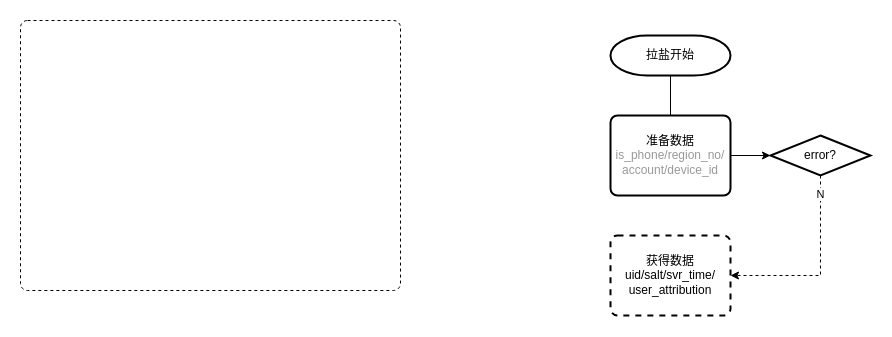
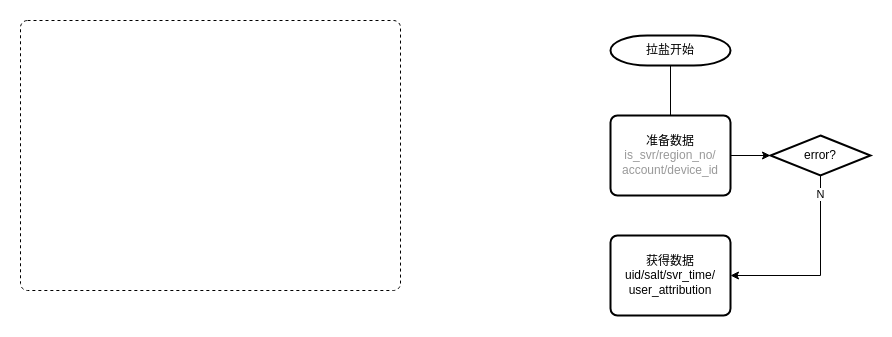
- <mxCell id="6" value="拉盐开始" style="strokeWidth=2;html=1;shape=mxgraph.flowchart.terminator;whiteSpace=wrap;fillColor=none;" vertex="1" parent="1"><mxGeometry x="610" y="35" width="120" height="40" as="geometry" /></mxCell>
+ <mxCell id="6" value="拉盐开始" style="strokeWidth=2;html=1;shape=mxgraph.flowchart.terminator;whiteSpace=wrap;fillColor=none;" vertex="1" parent="1"><mxGeometry x="610" y="35" width="120" height="30" as="geometry" /></mxCell>
- <mxCell id="4" value="&lt;div&gt;准备数据&lt;/div&gt;&lt;div&gt;&lt;font color=&quot;#999999&quot;&gt;is_phone/region_no/&lt;/font&gt;&lt;/div&gt;&lt;div&gt;&lt;font color=&quot;#999999&quot;&gt;account/device_id&lt;/font&gt;&lt;/div&gt;" style="rounded=1;whiteSpace=wrap;html=1;absoluteArcSize=1;arcSize=14;strokeWidth=2;fillColor=none;" vertex="1" parent="1"><mxGeometry x="610" y="115" width="120" height="80" as="geometry" /></mxCell>
+ <mxCell id="4" value="&lt;div&gt;准备数据&lt;/div&gt;&lt;div&gt;&lt;font color=&quot;#999999&quot;&gt;is_svr/region_no/&lt;/font&gt;&lt;/div&gt;&lt;div&gt;&lt;font color=&quot;#999999&quot;&gt;account/device_id&lt;/font&gt;&lt;/div&gt;" style="rounded=1;whiteSpace=wrap;html=1;absoluteArcSize=1;arcSize=14;strokeWidth=2;fillColor=none;" vertex="1" parent="1"><mxGeometry x="610" y="115" width="120" height="80" as="geometry" /></mxCell>
- <mxCell id="9" value="获得数据&lt;br&gt;uid/salt/svr_time/&lt;br&gt;user_attribution" style="rounded=1;whiteSpace=wrap;html=1;absoluteArcSize=1;arcSize=14;strokeWidth=2;fillColor=none;dashed=1;" vertex="1" parent="1"><mxGeometry x="610" y="235" width="120" height="80" as="geometry" /></mxCell>
+ <mxCell id="9" value="获得数据&lt;br&gt;uid/salt/svr_time/&lt;br&gt;user_attribution" style="rounded=1;whiteSpace=wrap;html=1;absoluteArcSize=1;arcSize=14;strokeWidth=2;fillColor=none;" vertex="1" parent="1"><mxGeometry x="610" y="235" width="120" height="80" as="geometry" /></mxCell>
- <mxCell id="7" value="N" style="edgeStyle=orthogonalEdgeStyle;rounded=0;orthogonalLoop=1;jettySize=auto;html=1;exitX=0.5;exitY=1;exitDx=0;exitDy=0;exitPerimeter=0;entryX=1;entryY=0.5;entryDx=0;entryDy=0;dashed=1;" edge="1" parent="1" source="8" target="9"><mxGeometry x="-0.8" relative="1" as="geometry"><mxPoint as="offset" /></mxGeometry></mxCell>
+ <mxCell id="7" value="N" style="edgeStyle=orthogonalEdgeStyle;rounded=0;orthogonalLoop=1;jettySize=auto;html=1;exitX=0.5;exitY=1;exitDx=0;exitDy=0;exitPerimeter=0;entryX=1;entryY=0.5;entryDx=0;entryDy=0;" edge="1" parent="1" source="8" target="9"><mxGeometry x="-0.8" relative="1" as="geometry"><mxPoint as="offset" /></mxGeometry></mxCell>
